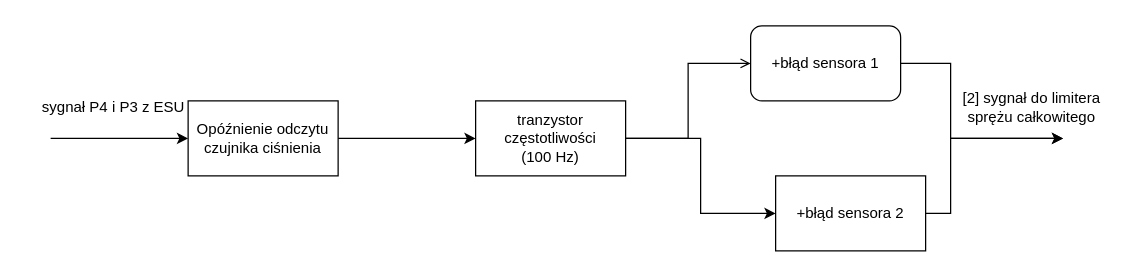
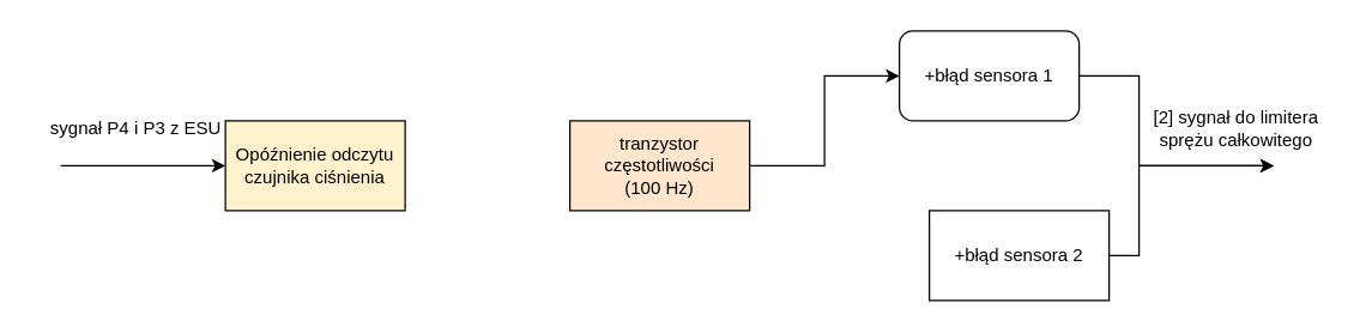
- <mxCell id="4" style="edgeStyle=orthogonalEdgeStyle;rounded=0;orthogonalLoop=1;jettySize=auto;html=1;endArrow=open;" parent="1" source="6" target="10" edge="1"><mxGeometry relative="1" as="geometry" /></mxCell>
+ <mxCell id="4" style="edgeStyle=orthogonalEdgeStyle;rounded=0;orthogonalLoop=1;jettySize=auto;html=1;" parent="1" source="6" target="10" edge="1"><mxGeometry relative="1" as="geometry" /></mxCell>
- <mxCell id="8" value="Opóźnienie odczytu czujnika ciśnienia" style="rounded=0;whiteSpace=wrap;html=1;" parent="1" vertex="1"><mxGeometry x="150" y="80" width="120" height="60" as="geometry" /></mxCell>
+ <mxCell id="8" value="Opóźnienie odczytu czujnika ciśnienia" style="rounded=0;whiteSpace=wrap;html=1;fillColor=#fff2cc;" parent="1" vertex="1"><mxGeometry x="150" y="80" width="120" height="60" as="geometry" /></mxCell>
- <mxCell id="7" value="" style="edgeStyle=orthogonalEdgeStyle;rounded=0;orthogonalLoop=1;jettySize=auto;html=1;" parent="1" source="8" target="6" edge="1"><mxGeometry relative="1" as="geometry" /></mxCell>
- <mxCell id="6" value="tranzystor częstotliwości &lt;br&gt;(100 Hz)" style="rounded=0;whiteSpace=wrap;html=1;" parent="1" vertex="1"><mxGeometry x="380" y="80" width="120" height="60" as="geometry" /></mxCell>
+ <mxCell id="6" value="tranzystor częstotliwości &lt;br&gt;(100 Hz)" style="rounded=0;whiteSpace=wrap;html=1;fillColor=#ffe6cc;" parent="1" vertex="1"><mxGeometry x="380" y="80" width="120" height="60" as="geometry" /></mxCell>
- <mxCell id="5" style="edgeStyle=orthogonalEdgeStyle;rounded=0;orthogonalLoop=1;jettySize=auto;html=1;entryX=0;entryY=0.5;entryDx=0;entryDy=0;" parent="1" source="6" target="12" edge="1"><mxGeometry relative="1" as="geometry" /></mxCell>
